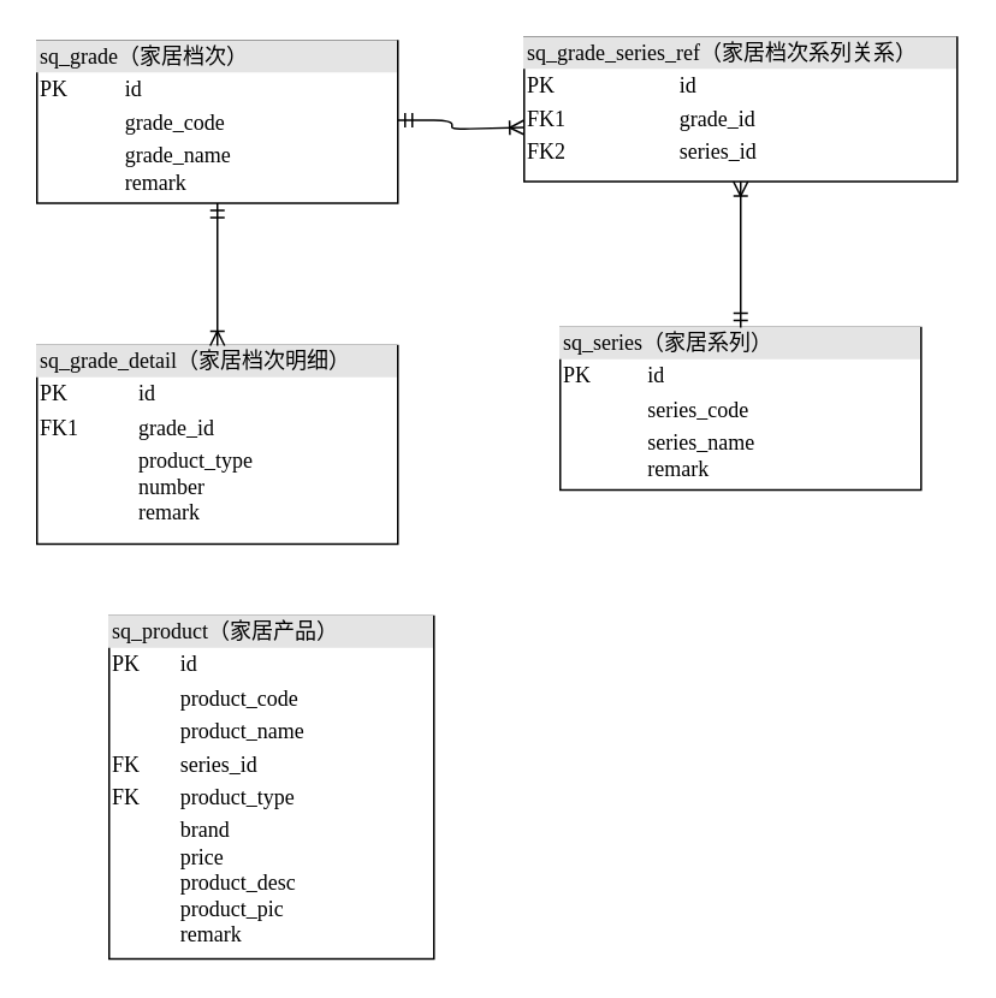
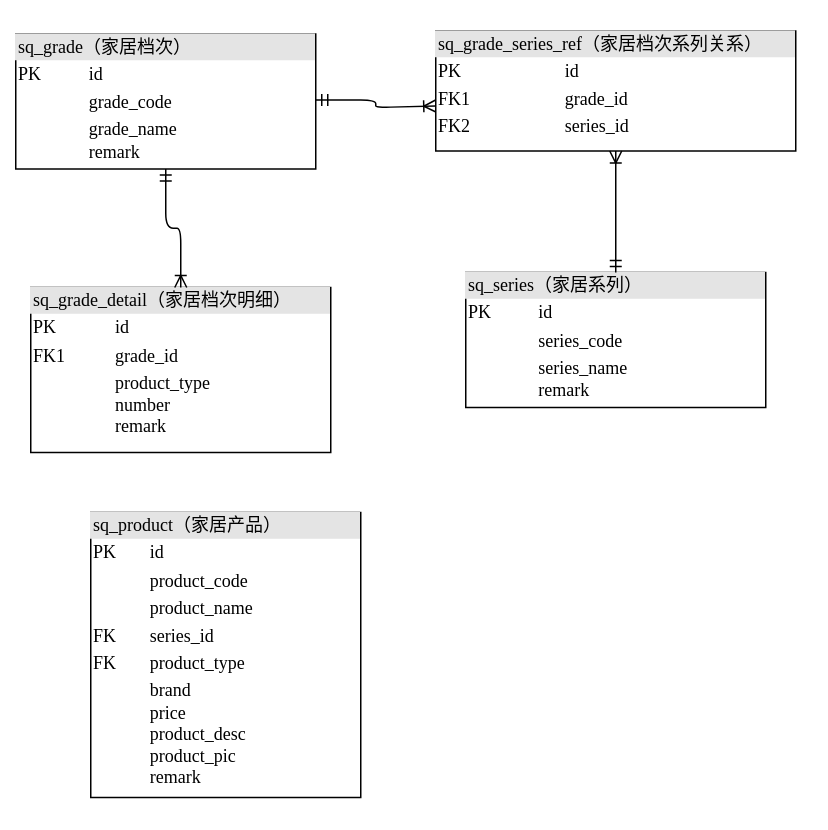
- <mxCell id="2" value="&lt;div style=&quot;box-sizing:border-box;width:100%;background:#e4e4e4;padding:2px;&quot;&gt;sq_grade（家居档次）&lt;/div&gt;&lt;table style=&quot;width:100%;font-size:1em;&quot; cellpadding=&quot;2&quot; cellspacing=&quot;0&quot;&gt;&lt;tbody&gt;&lt;tr&gt;&lt;td&gt;PK&lt;/td&gt;&lt;td&gt;id&lt;/td&gt;&lt;/tr&gt;&lt;tr&gt;&lt;td&gt;&lt;br&gt;&lt;/td&gt;&lt;td&gt;grade_code&lt;/td&gt;&lt;/tr&gt;&lt;tr&gt;&lt;td&gt;&lt;/td&gt;&lt;td&gt;grade_name&lt;br&gt;remark&lt;/td&gt;&lt;/tr&gt;&lt;/tbody&gt;&lt;/table&gt;" style="verticalAlign=top;align=left;overflow=fill;html=1;rounded=0;shadow=0;comic=0;labelBackgroundColor=none;strokeWidth=1;fontFamily=Verdana;fontSize=12" parent="1" vertex="1"><mxGeometry x="20" y="22" width="200" height="90" as="geometry" /></mxCell>
+ <mxCell id="2" value="&lt;div style=&quot;box-sizing:border-box;width:100%;background:#e4e4e4;padding:2px;&quot;&gt;sq_grade（家居档次）&lt;/div&gt;&lt;table style=&quot;width:100%;font-size:1em;&quot; cellpadding=&quot;2&quot; cellspacing=&quot;0&quot;&gt;&lt;tbody&gt;&lt;tr&gt;&lt;td&gt;PK&lt;/td&gt;&lt;td&gt;id&lt;/td&gt;&lt;/tr&gt;&lt;tr&gt;&lt;td&gt;&lt;br&gt;&lt;/td&gt;&lt;td&gt;grade_code&lt;/td&gt;&lt;/tr&gt;&lt;tr&gt;&lt;td&gt;&lt;/td&gt;&lt;td&gt;grade_name&lt;br&gt;remark&lt;/td&gt;&lt;/tr&gt;&lt;/tbody&gt;&lt;/table&gt;" style="verticalAlign=top;align=left;overflow=fill;html=1;rounded=0;shadow=0;comic=0;labelBackgroundColor=none;strokeWidth=1;fontFamily=Verdana;fontSize=12" parent="1" vertex="1"><mxGeometry x="10" y="22" width="200" height="90" as="geometry" /></mxCell>
